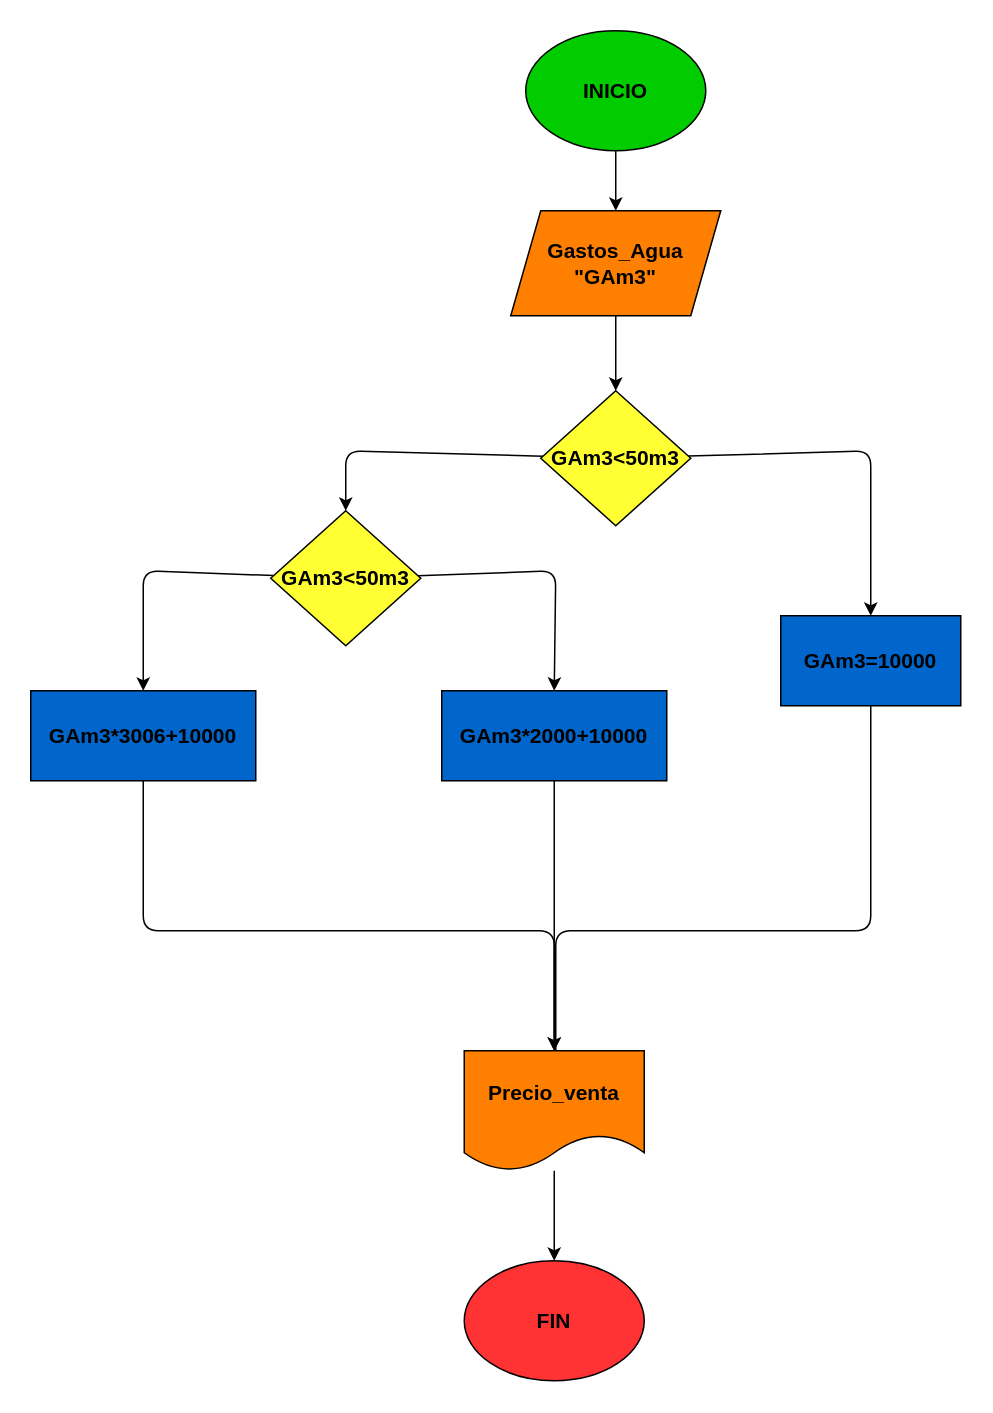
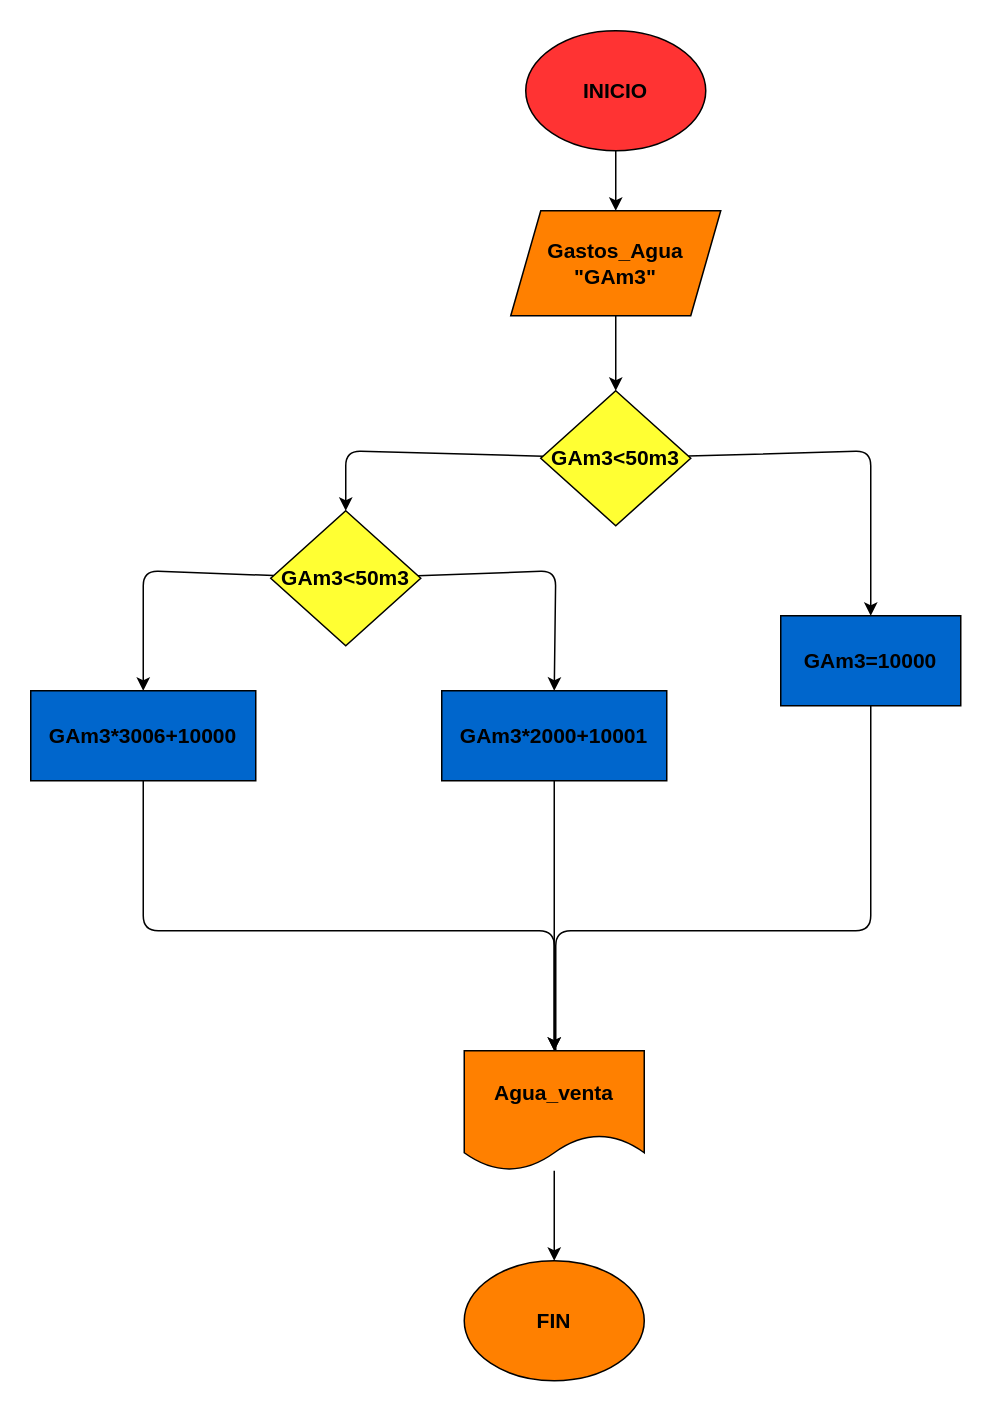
- <mxCell id="3" value="&lt;font color=&quot;#000000&quot; style=&quot;font-size: 14px;&quot;&gt;&lt;b&gt;INICIO&lt;/b&gt;&lt;/font&gt;" style="ellipse;whiteSpace=wrap;html=1;fillColor=#00CC00;" vertex="1" parent="1"><mxGeometry x="350" y="20" width="120" height="80" as="geometry" /></mxCell>
+ <mxCell id="3" value="&lt;font color=&quot;#000000&quot; style=&quot;font-size: 14px;&quot;&gt;&lt;b&gt;INICIO&lt;/b&gt;&lt;/font&gt;" style="ellipse;whiteSpace=wrap;html=1;fillColor=#ff3333;" vertex="1" parent="1"><mxGeometry x="350" y="20" width="120" height="80" as="geometry" /></mxCell>
- <mxCell id="15" value="&lt;b&gt;GAm3*2000+10000&lt;/b&gt;" style="rounded=0;whiteSpace=wrap;html=1;fontSize=14;fontColor=#000000;fillColor=#0066CC;" vertex="1" parent="1"><mxGeometry x="294" y="460" width="150" height="60" as="geometry" /></mxCell>
+ <mxCell id="15" value="&lt;b&gt;GAm3*2000+10001&lt;/b&gt;" style="rounded=0;whiteSpace=wrap;html=1;fontSize=14;fontColor=#000000;fillColor=#0066CC;" vertex="1" parent="1"><mxGeometry x="294" y="460" width="150" height="60" as="geometry" /></mxCell>
- <mxCell id="19" value="&lt;b&gt;Precio_venta&lt;/b&gt;" style="shape=document;whiteSpace=wrap;html=1;boundedLbl=1;fontSize=14;fontColor=#000000;fillColor=#FF8000;" vertex="1" parent="1"><mxGeometry x="309" y="700" width="120" height="80" as="geometry" /></mxCell>
+ <mxCell id="19" value="&lt;b&gt;Agua_venta&lt;/b&gt;" style="shape=document;whiteSpace=wrap;html=1;boundedLbl=1;fontSize=14;fontColor=#000000;fillColor=#FF8000;" vertex="1" parent="1"><mxGeometry x="309" y="700" width="120" height="80" as="geometry" /></mxCell>
- <mxCell id="20" value="&lt;b&gt;FIN&lt;/b&gt;" style="ellipse;whiteSpace=wrap;html=1;fontSize=14;fontColor=#000000;fillColor=#FF3333;" vertex="1" parent="1"><mxGeometry x="309" y="840" width="120" height="80" as="geometry" /></mxCell>
+ <mxCell id="20" value="&lt;b&gt;FIN&lt;/b&gt;" style="ellipse;whiteSpace=wrap;html=1;fontSize=14;fontColor=#000000;fillColor=#ff8000;" vertex="1" parent="1"><mxGeometry x="309" y="840" width="120" height="80" as="geometry" /></mxCell>
